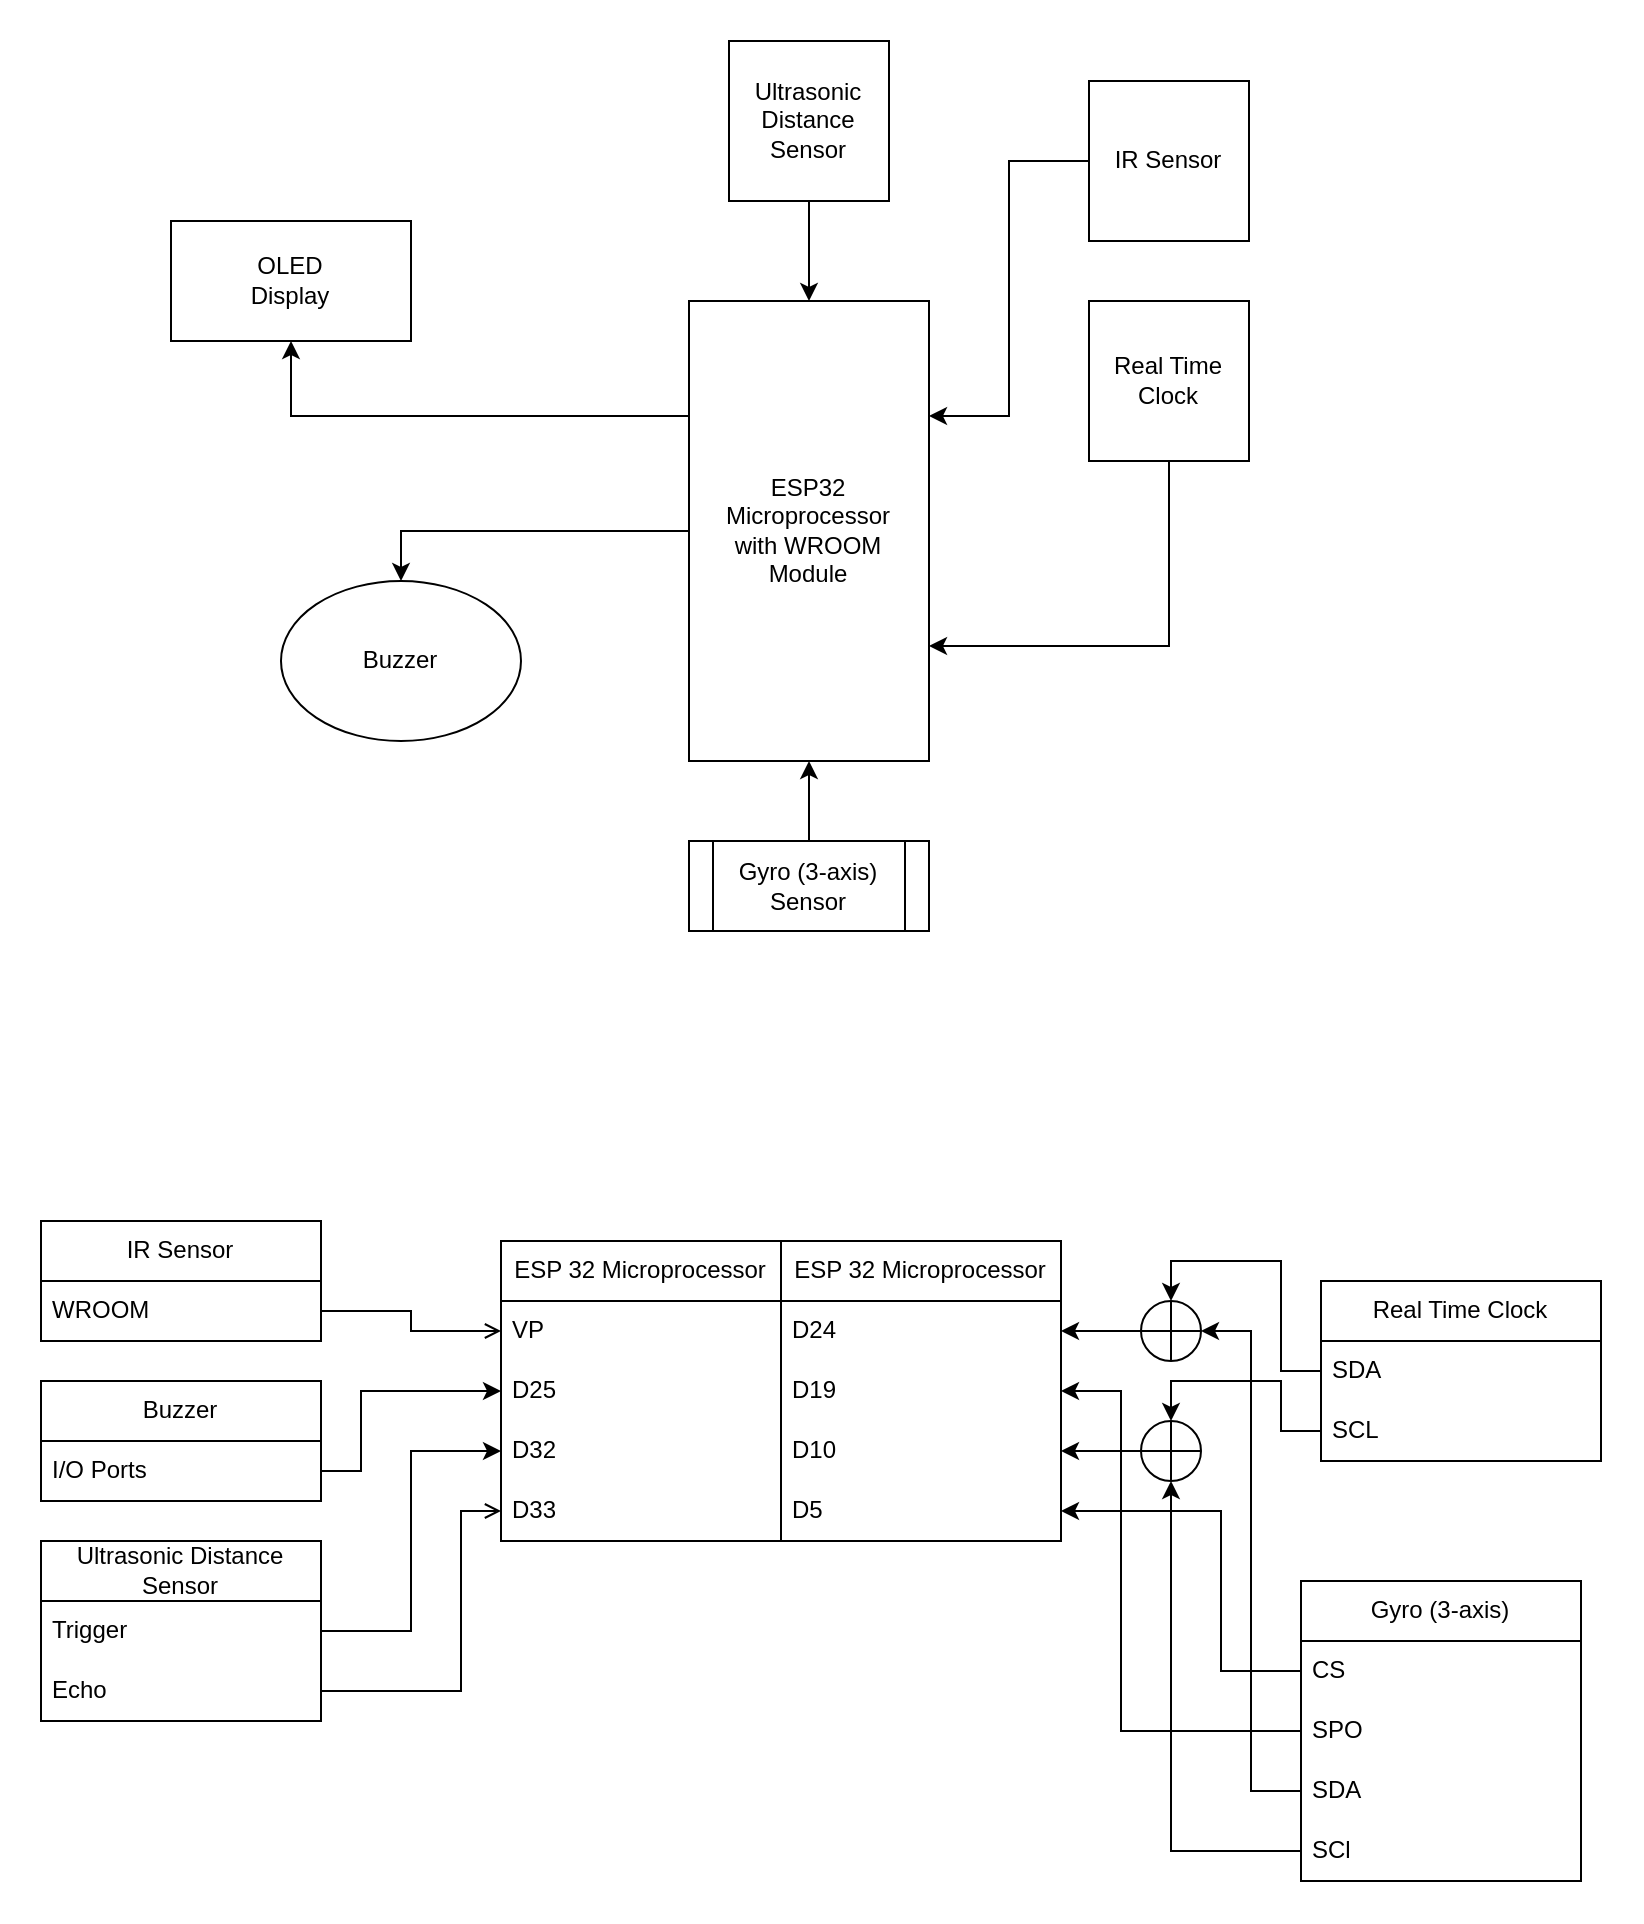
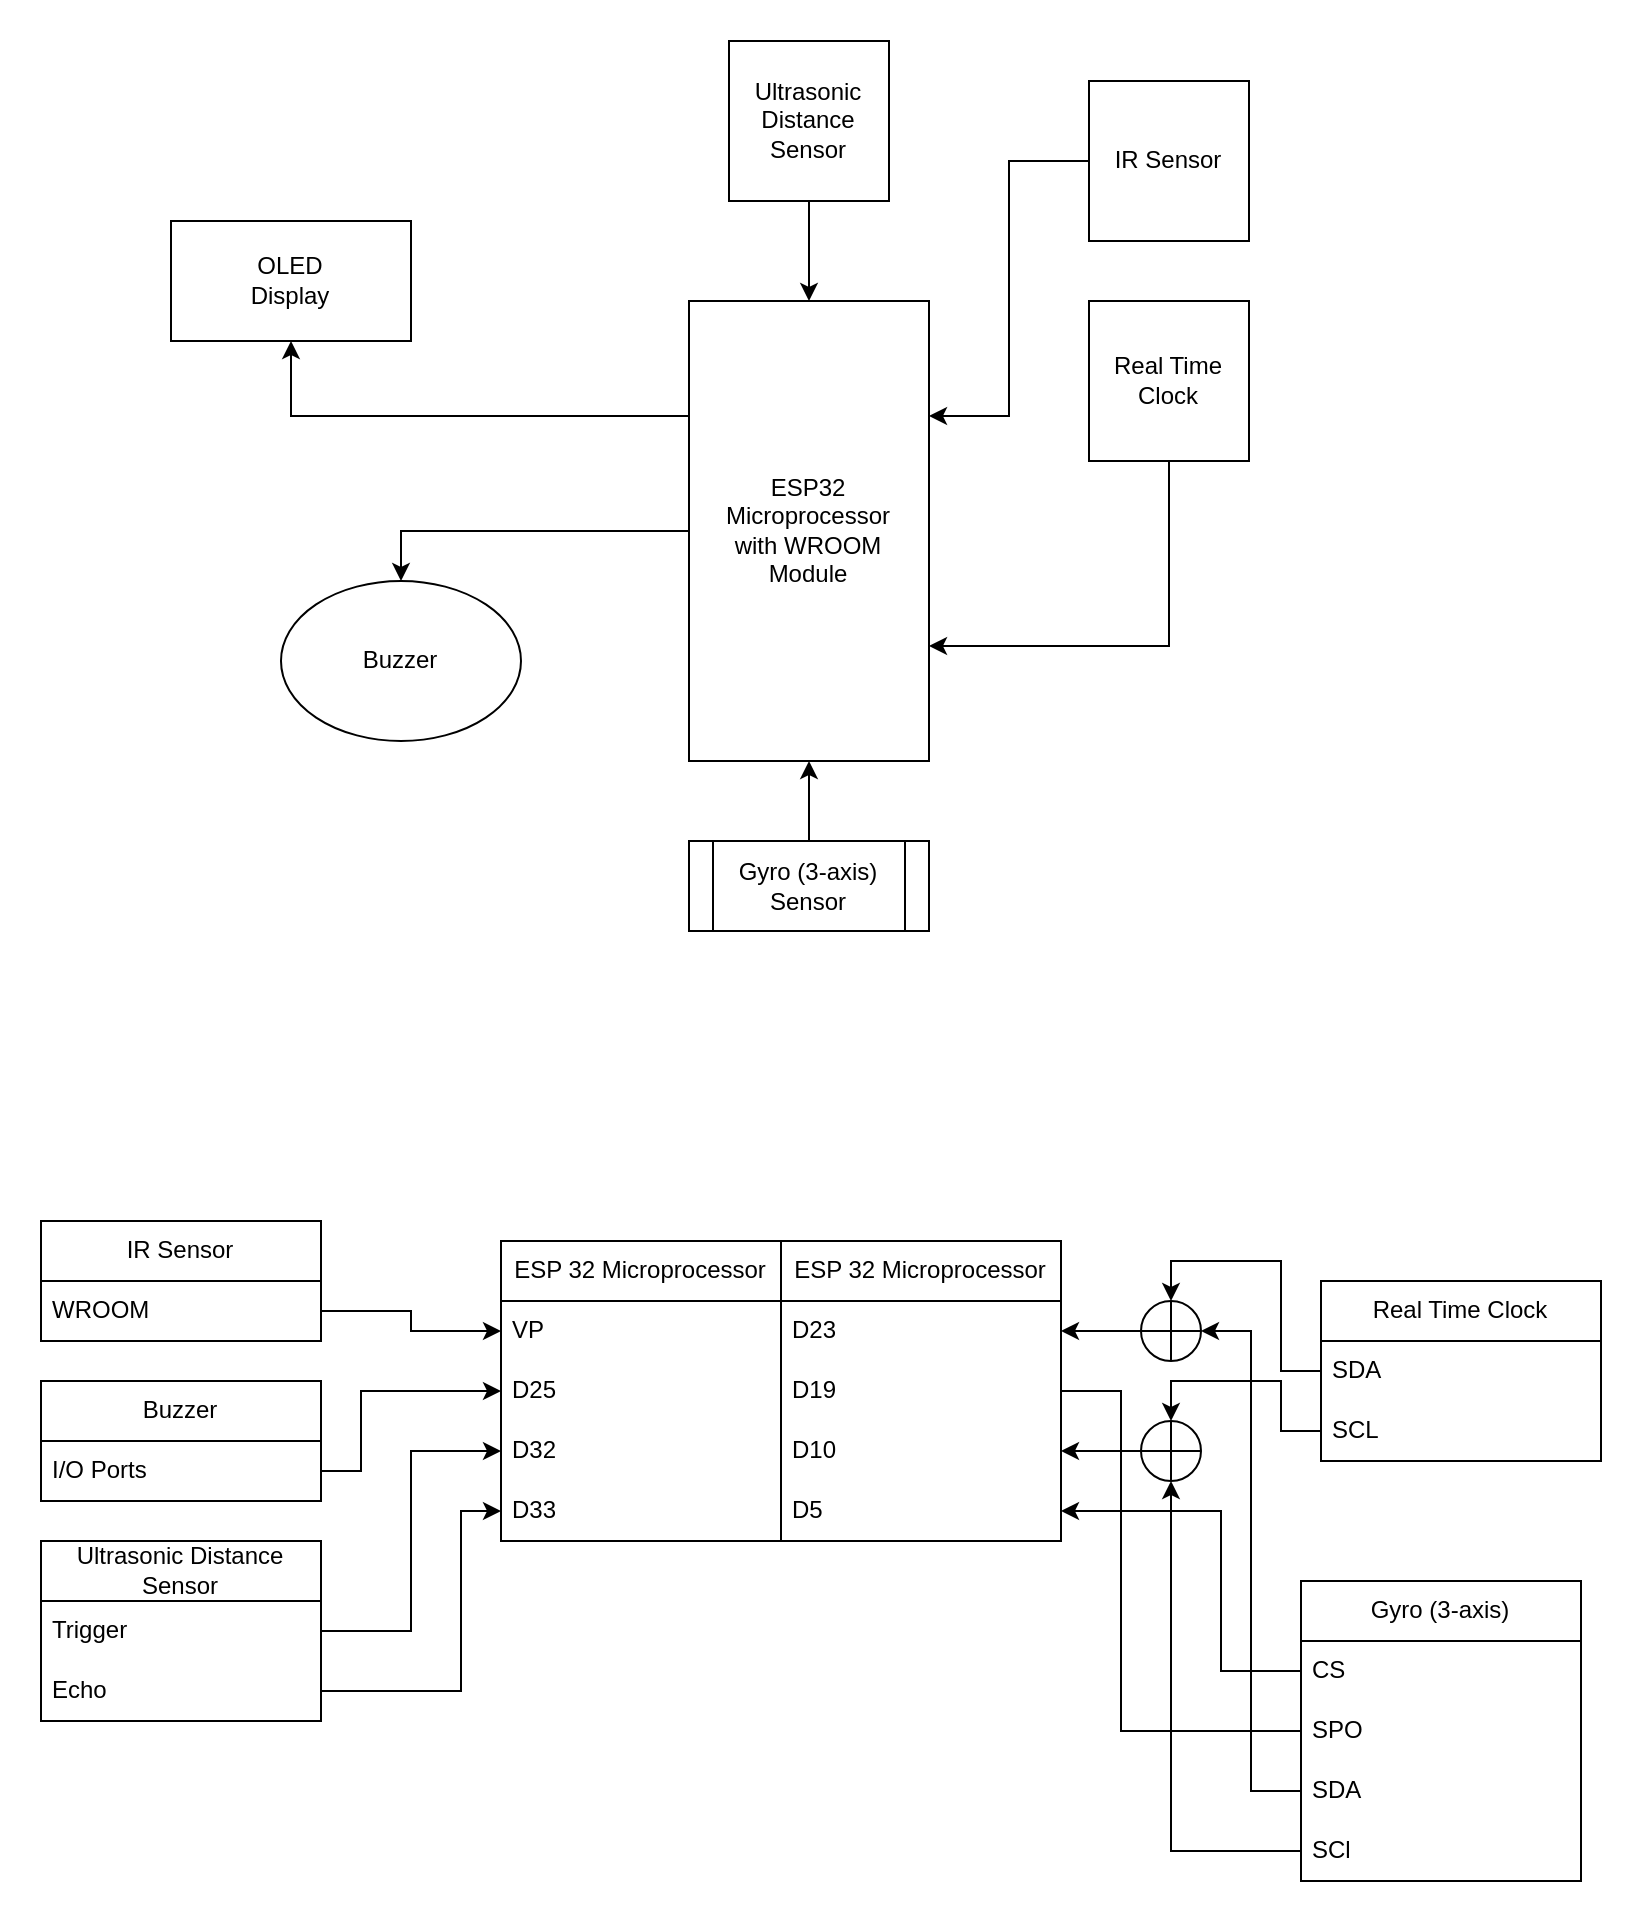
- <mxCell id="40" style="edgeStyle=orthogonalEdgeStyle;rounded=0;orthogonalLoop=1;jettySize=auto;html=1;exitX=1;exitY=0.5;exitDx=0;exitDy=0;entryX=0;entryY=0.5;entryDx=0;entryDy=0;endArrow=open;" edge="1" parent="1" source="16" target="31"><mxGeometry relative="1" as="geometry" /></mxCell>
+ <mxCell id="40" style="edgeStyle=orthogonalEdgeStyle;rounded=0;orthogonalLoop=1;jettySize=auto;html=1;exitX=1;exitY=0.5;exitDx=0;exitDy=0;entryX=0;entryY=0.5;entryDx=0;entryDy=0;" edge="1" parent="1" source="16" target="31"><mxGeometry relative="1" as="geometry" /></mxCell>
- <mxCell id="36" value="D24" style="text;strokeColor=none;fillColor=none;align=left;verticalAlign=middle;spacingLeft=4;spacingRight=4;overflow=hidden;points=[[0,0.5],[1,0.5]];portConstraint=eastwest;rotatable=0;whiteSpace=wrap;html=1;" vertex="1" parent="35"><mxGeometry y="30" width="140" height="30" as="geometry" /></mxCell>
+ <mxCell id="36" value="D23" style="text;strokeColor=none;fillColor=none;align=left;verticalAlign=middle;spacingLeft=4;spacingRight=4;overflow=hidden;points=[[0,0.5],[1,0.5]];portConstraint=eastwest;rotatable=0;whiteSpace=wrap;html=1;" vertex="1" parent="35"><mxGeometry y="30" width="140" height="30" as="geometry" /></mxCell>
- <mxCell id="50" style="edgeStyle=orthogonalEdgeStyle;rounded=0;orthogonalLoop=1;jettySize=auto;html=1;exitX=0;exitY=0.5;exitDx=0;exitDy=0;entryX=1;entryY=0.5;entryDx=0;entryDy=0;" edge="1" parent="1" source="27" target="37"><mxGeometry relative="1" as="geometry"><Array as="points"><mxPoint x="560" y="865" /><mxPoint x="560" y="695" /></Array></mxGeometry></mxCell>
+ <mxCell id="50" style="edgeStyle=orthogonalEdgeStyle;rounded=0;orthogonalLoop=1;jettySize=auto;html=1;exitX=0;exitY=0.5;exitDx=0;exitDy=0;entryX=1;entryY=0.5;entryDx=0;entryDy=0;endArrow=none;" edge="1" parent="1" source="27" target="37"><mxGeometry relative="1" as="geometry"><Array as="points"><mxPoint x="560" y="865" /><mxPoint x="560" y="695" /></Array></mxGeometry></mxCell>
- <mxCell id="52" style="edgeStyle=orthogonalEdgeStyle;rounded=0;orthogonalLoop=1;jettySize=auto;html=1;entryX=0;entryY=0.5;entryDx=0;entryDy=0;endArrow=open;" edge="1" parent="1" source="24" target="34"><mxGeometry relative="1" as="geometry"><Array as="points"><mxPoint x="230" y="845" /><mxPoint x="230" y="755" /></Array></mxGeometry></mxCell>
+ <mxCell id="52" style="edgeStyle=orthogonalEdgeStyle;rounded=0;orthogonalLoop=1;jettySize=auto;html=1;entryX=0;entryY=0.5;entryDx=0;entryDy=0;" edge="1" parent="1" source="24" target="34"><mxGeometry relative="1" as="geometry"><Array as="points"><mxPoint x="230" y="845" /><mxPoint x="230" y="755" /></Array></mxGeometry></mxCell>
